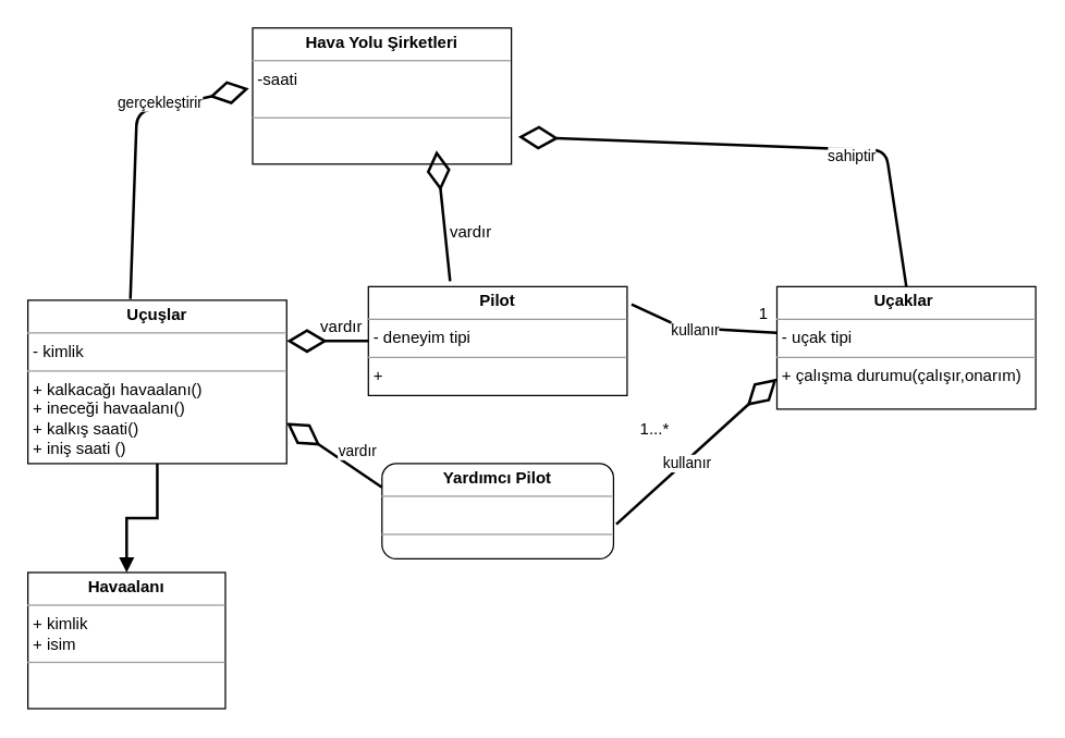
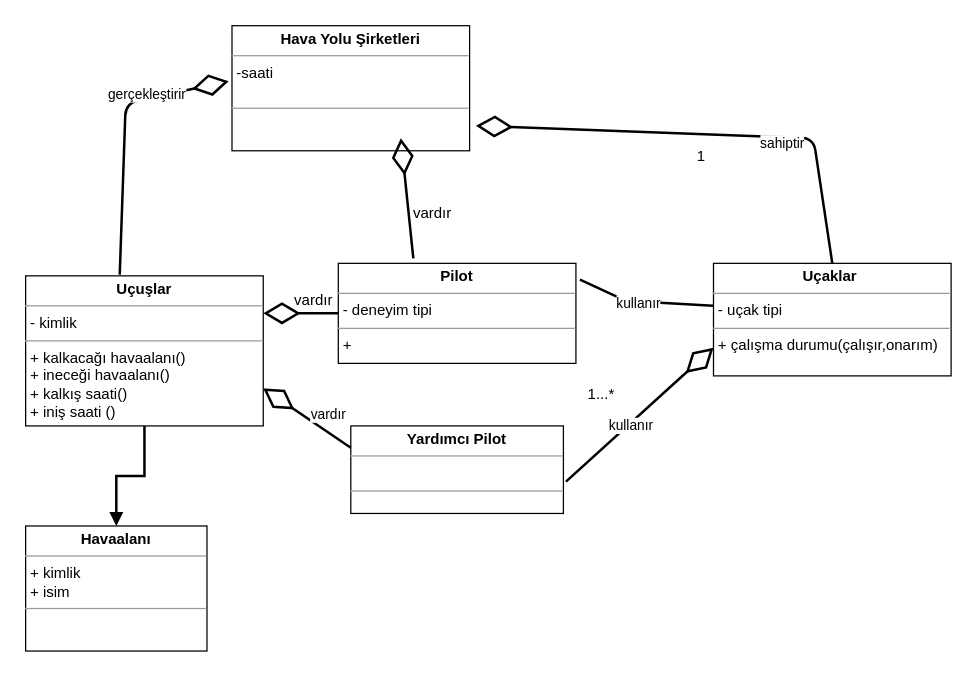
- <mxCell id="22" value="1" style="text;html=1;align=center;verticalAlign=middle;resizable=0;points=[];autosize=1;strokeColor=none;" vertex="1" parent="1"><mxGeometry x="550" y="220" width="20" height="20" as="geometry" /></mxCell>
+ <mxCell id="22" value="1" style="text;html=1;align=center;verticalAlign=middle;resizable=0;points=[];autosize=1;strokeColor=none;" vertex="1" parent="1"><mxGeometry x="550" y="115" width="20" height="20" as="geometry" /></mxCell>
- <mxCell id="5" value="&lt;p style=&quot;margin: 0px ; margin-top: 4px ; text-align: center&quot;&gt;&lt;b&gt;Yardımcı Pilot&lt;/b&gt;&lt;/p&gt;&lt;hr size=&quot;1&quot;&gt;&lt;p style=&quot;margin: 0px ; margin-left: 4px&quot;&gt;&amp;nbsp;&amp;nbsp;&lt;br&gt;&lt;/p&gt;&lt;hr size=&quot;1&quot;&gt;&lt;p style=&quot;margin: 0px ; margin-left: 4px&quot;&gt;&amp;nbsp; &amp;nbsp;&amp;nbsp;&lt;br&gt;&lt;/p&gt;" style="verticalAlign=top;align=left;overflow=fill;fontSize=12;fontFamily=Helvetica;html=1;rounded=1;" vertex="1" parent="1"><mxGeometry x="280" y="340" width="170" height="70" as="geometry" /></mxCell>
+ <mxCell id="5" value="&lt;p style=&quot;margin: 0px ; margin-top: 4px ; text-align: center&quot;&gt;&lt;b&gt;Yardımcı Pilot&lt;/b&gt;&lt;/p&gt;&lt;hr size=&quot;1&quot;&gt;&lt;p style=&quot;margin: 0px ; margin-left: 4px&quot;&gt;&amp;nbsp;&amp;nbsp;&lt;br&gt;&lt;/p&gt;&lt;hr size=&quot;1&quot;&gt;&lt;p style=&quot;margin: 0px ; margin-left: 4px&quot;&gt;&amp;nbsp; &amp;nbsp;&amp;nbsp;&lt;br&gt;&lt;/p&gt;" style="verticalAlign=top;align=left;overflow=fill;fontSize=12;fontFamily=Helvetica;html=1;" vertex="1" parent="1"><mxGeometry x="280" y="340" width="170" height="70" as="geometry" /></mxCell>
